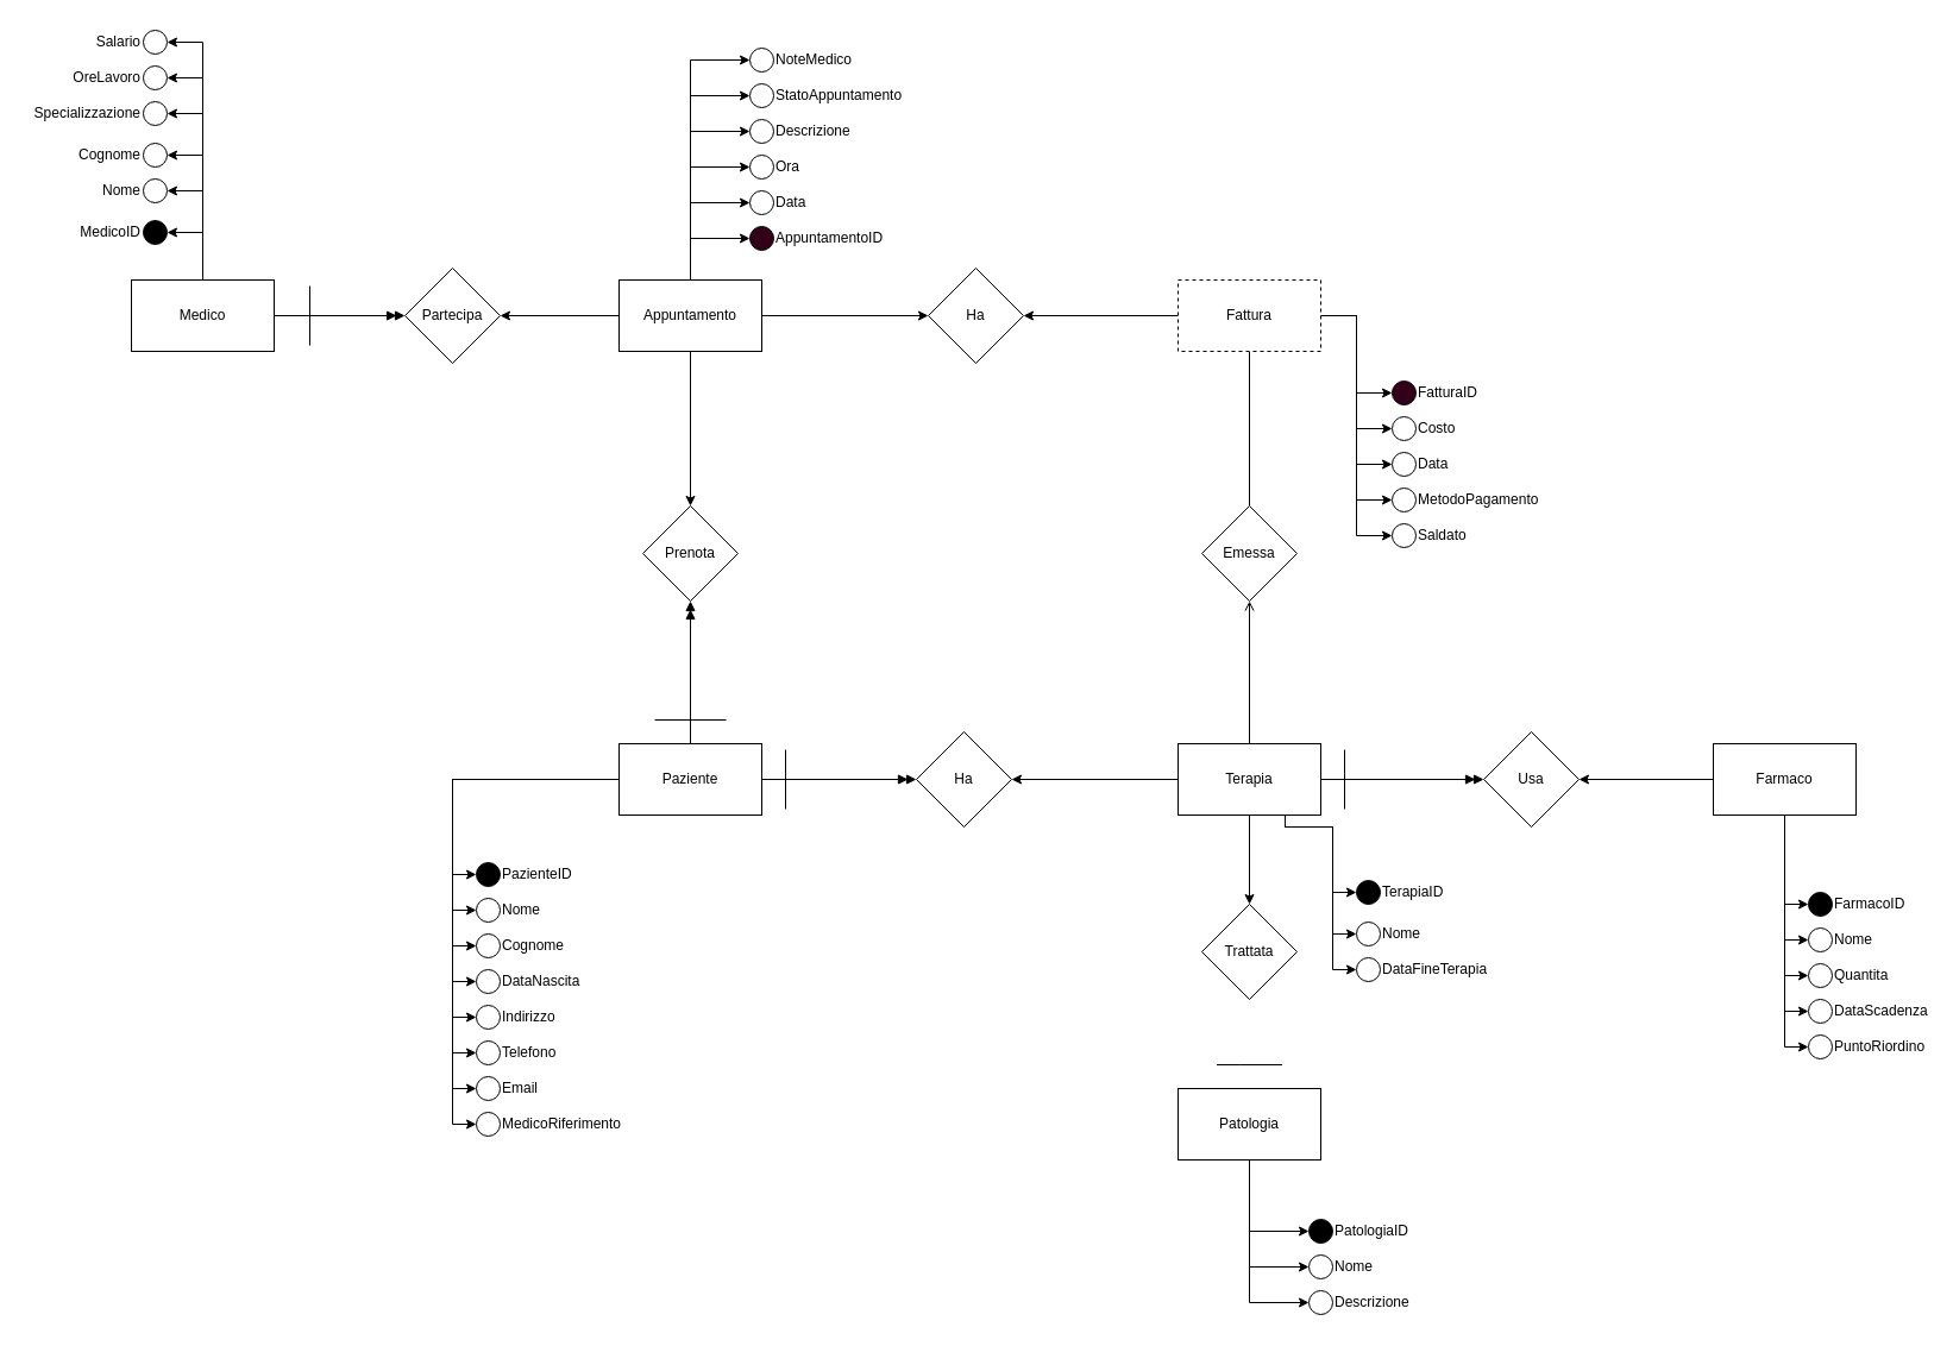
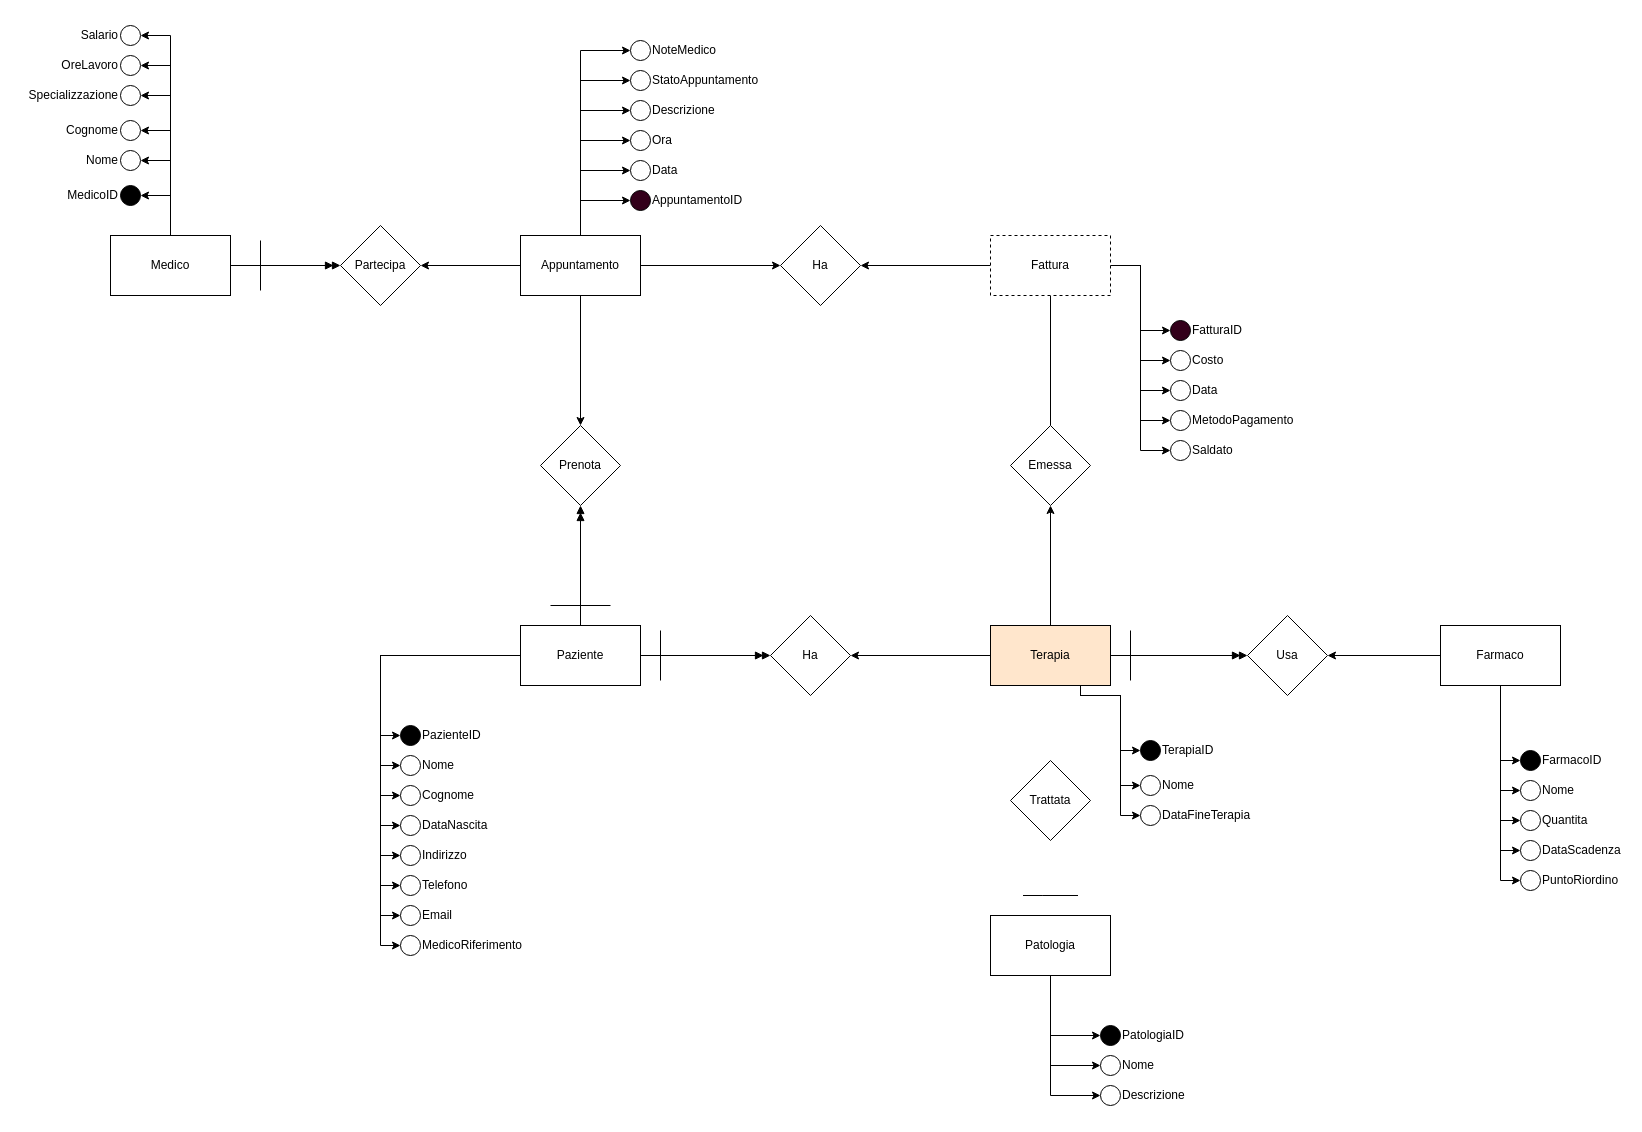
- <mxCell id="92" style="edgeStyle=orthogonalEdgeStyle;rounded=0;orthogonalLoop=1;jettySize=auto;html=1;entryX=0.5;entryY=1;entryDx=0;entryDy=0;endArrow=open;" edge="1" parent="1" source="99" target="100"><mxGeometry relative="1" as="geometry" /></mxCell>
+ <mxCell id="92" style="edgeStyle=orthogonalEdgeStyle;rounded=0;orthogonalLoop=1;jettySize=auto;html=1;entryX=0.5;entryY=1;entryDx=0;entryDy=0;" edge="1" parent="1" source="99" target="100"><mxGeometry relative="1" as="geometry" /></mxCell>
- <mxCell id="99" value="Terapia" style="rounded=0;whiteSpace=wrap;html=1;" vertex="1" parent="1"><mxGeometry x="990" y="625" width="120" height="60" as="geometry" /></mxCell>
+ <mxCell id="99" value="Terapia" style="rounded=0;whiteSpace=wrap;html=1;fillColor=#ffe6cc;" vertex="1" parent="1"><mxGeometry x="990" y="625" width="120" height="60" as="geometry" /></mxCell>
- <mxCell id="97" style="edgeStyle=orthogonalEdgeStyle;rounded=0;orthogonalLoop=1;jettySize=auto;html=1;entryX=0.5;entryY=0;entryDx=0;entryDy=0;" edge="1" parent="1" source="99" target="138"><mxGeometry relative="1" as="geometry" /></mxCell>
